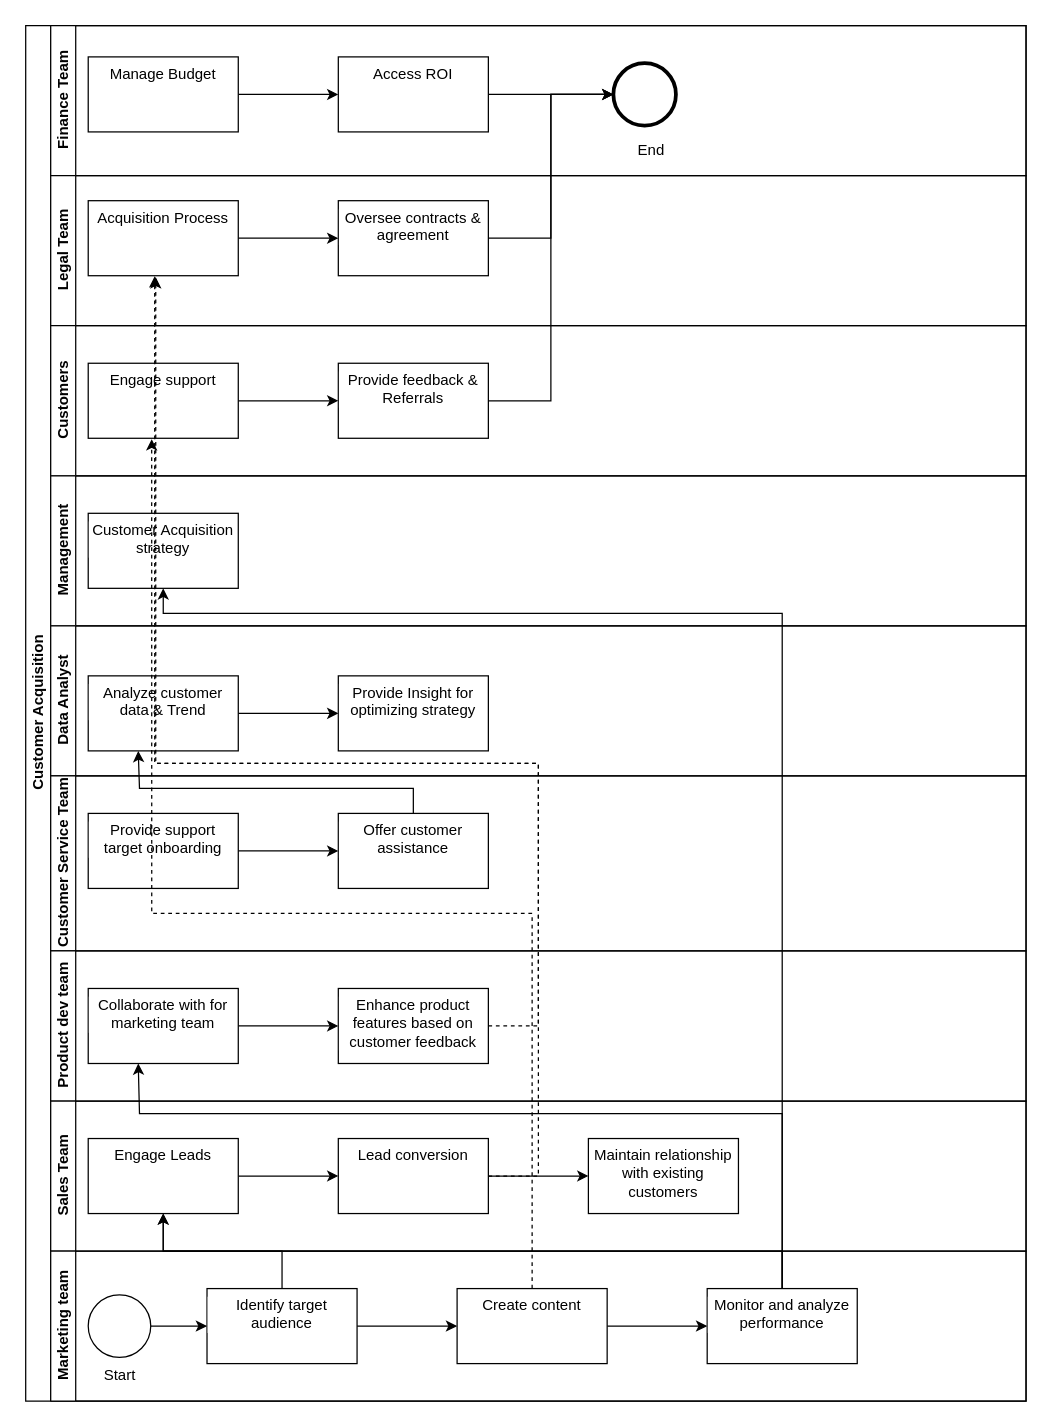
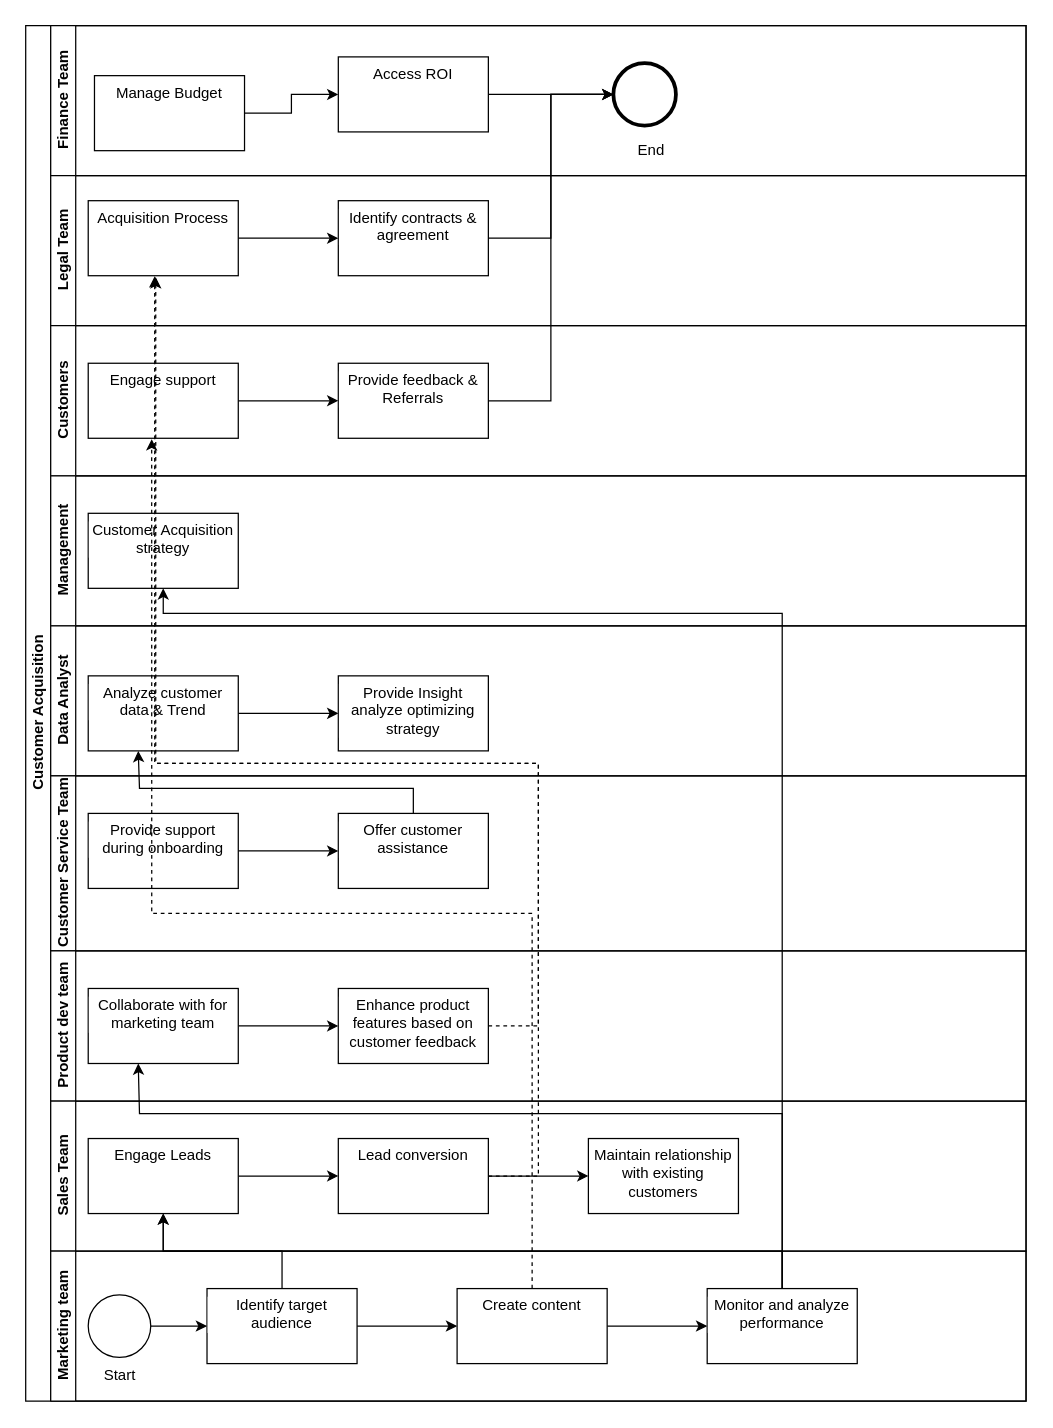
- <mxCell id="5" value="Manage Budget" style="whiteSpace=wrap;html=1;verticalAlign=top;labelBackgroundColor=#ffffff;" parent="3" vertex="1"><mxGeometry x="30" y="25" width="120" height="60" as="geometry" /></mxCell>
+ <mxCell id="5" value="Manage Budget" style="whiteSpace=wrap;html=1;verticalAlign=top;labelBackgroundColor=#ffffff;" parent="3" vertex="1"><mxGeometry x="35" y="40" width="120" height="60" as="geometry" /></mxCell>
- <mxCell id="13" value="Oversee contracts &amp;amp; agreement" style="whiteSpace=wrap;html=1;verticalAlign=top;labelBackgroundColor=#ffffff;" parent="10" vertex="1"><mxGeometry x="230" y="20" width="120" height="60" as="geometry" /></mxCell>
+ <mxCell id="13" value="Identify contracts &amp;amp; agreement" style="whiteSpace=wrap;html=1;verticalAlign=top;labelBackgroundColor=#ffffff;" parent="10" vertex="1"><mxGeometry x="230" y="20" width="120" height="60" as="geometry" /></mxCell>
- <mxCell id="23" value="Provide Insight for optimizing strategy" style="whiteSpace=wrap;html=1;verticalAlign=top;labelBackgroundColor=#ffffff;" parent="20" vertex="1"><mxGeometry x="230" y="40" width="120" height="60" as="geometry" /></mxCell>
+ <mxCell id="23" value="Provide Insight analyze optimizing strategy" style="whiteSpace=wrap;html=1;verticalAlign=top;labelBackgroundColor=#ffffff;" parent="20" vertex="1"><mxGeometry x="230" y="40" width="120" height="60" as="geometry" /></mxCell>
- <mxCell id="26" value="Provide support target onboarding" style="whiteSpace=wrap;html=1;verticalAlign=top;labelBackgroundColor=#ffffff;" parent="24" vertex="1"><mxGeometry x="30" y="30" width="120" height="60" as="geometry" /></mxCell>
+ <mxCell id="26" value="Provide support during onboarding" style="whiteSpace=wrap;html=1;verticalAlign=top;labelBackgroundColor=#ffffff;" parent="24" vertex="1"><mxGeometry x="30" y="30" width="120" height="60" as="geometry" /></mxCell>
